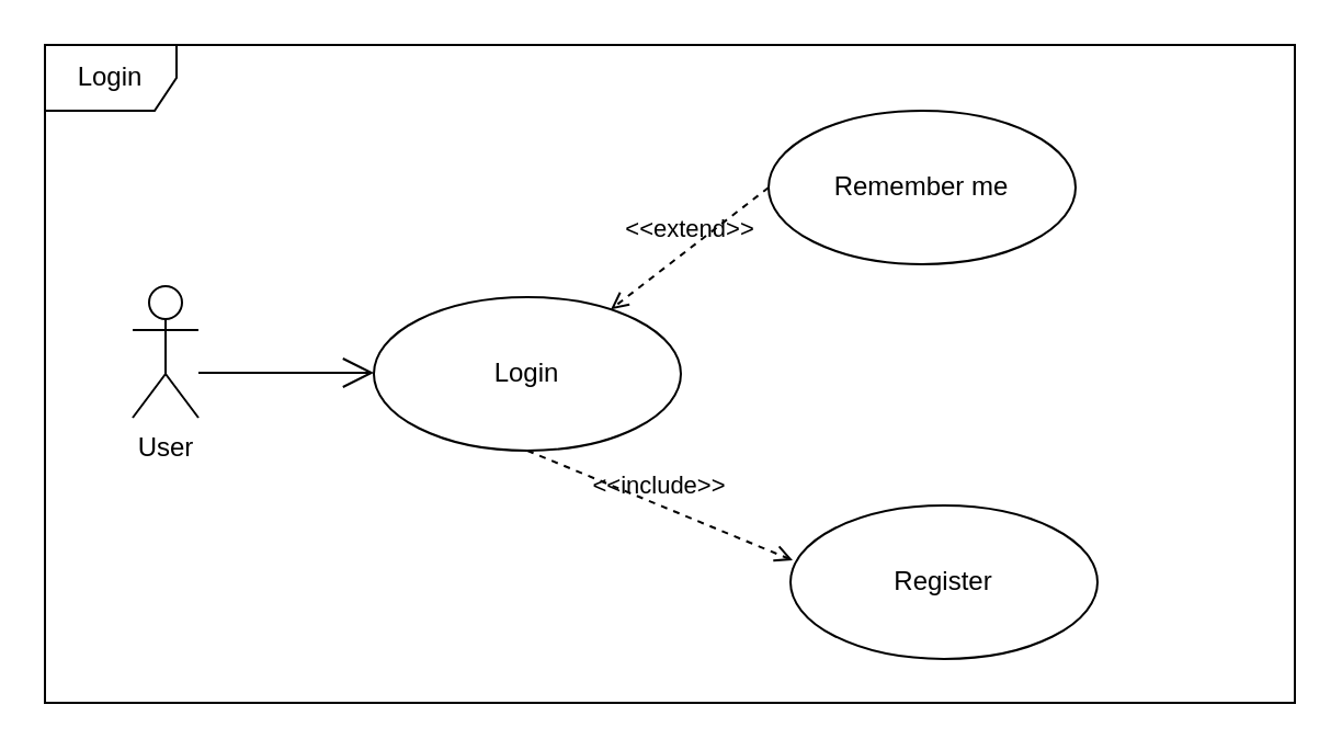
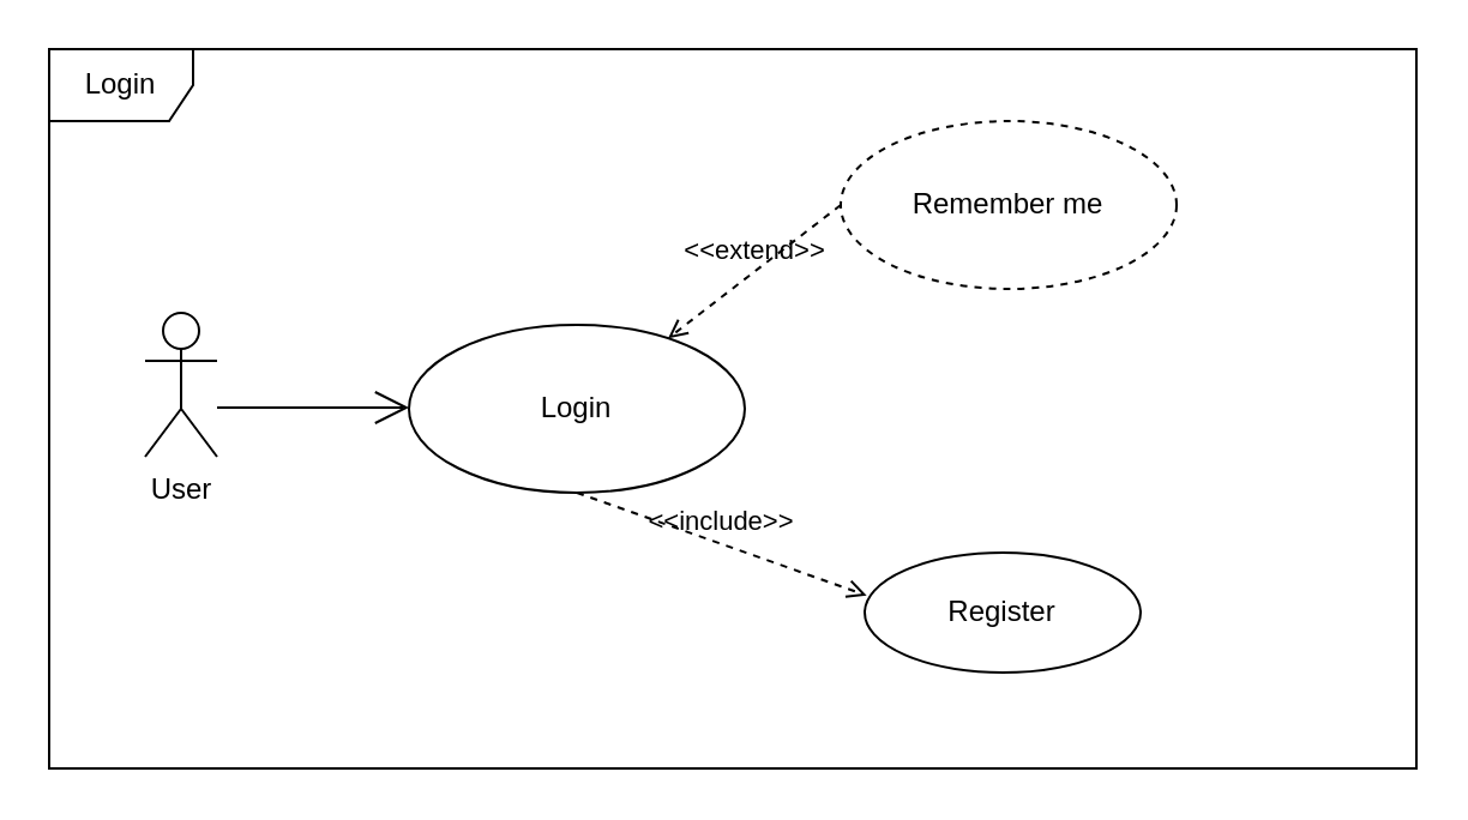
- <mxCell id="6" value="Remember me" style="ellipse;whiteSpace=wrap;html=1;" vertex="1" parent="1"><mxGeometry x="350" y="50" width="140" height="70" as="geometry" /></mxCell>
+ <mxCell id="6" value="Remember me" style="ellipse;whiteSpace=wrap;html=1;dashed=1;" vertex="1" parent="1"><mxGeometry x="350" y="50" width="140" height="70" as="geometry" /></mxCell>
- <mxCell id="7" value="Register" style="ellipse;whiteSpace=wrap;html=1;" vertex="1" parent="1"><mxGeometry x="360" y="230" width="140" height="70" as="geometry" /></mxCell>
+ <mxCell id="7" value="Register" style="ellipse;whiteSpace=wrap;html=1;" vertex="1" parent="1"><mxGeometry x="360" y="230" width="115" height="50" as="geometry" /></mxCell>
